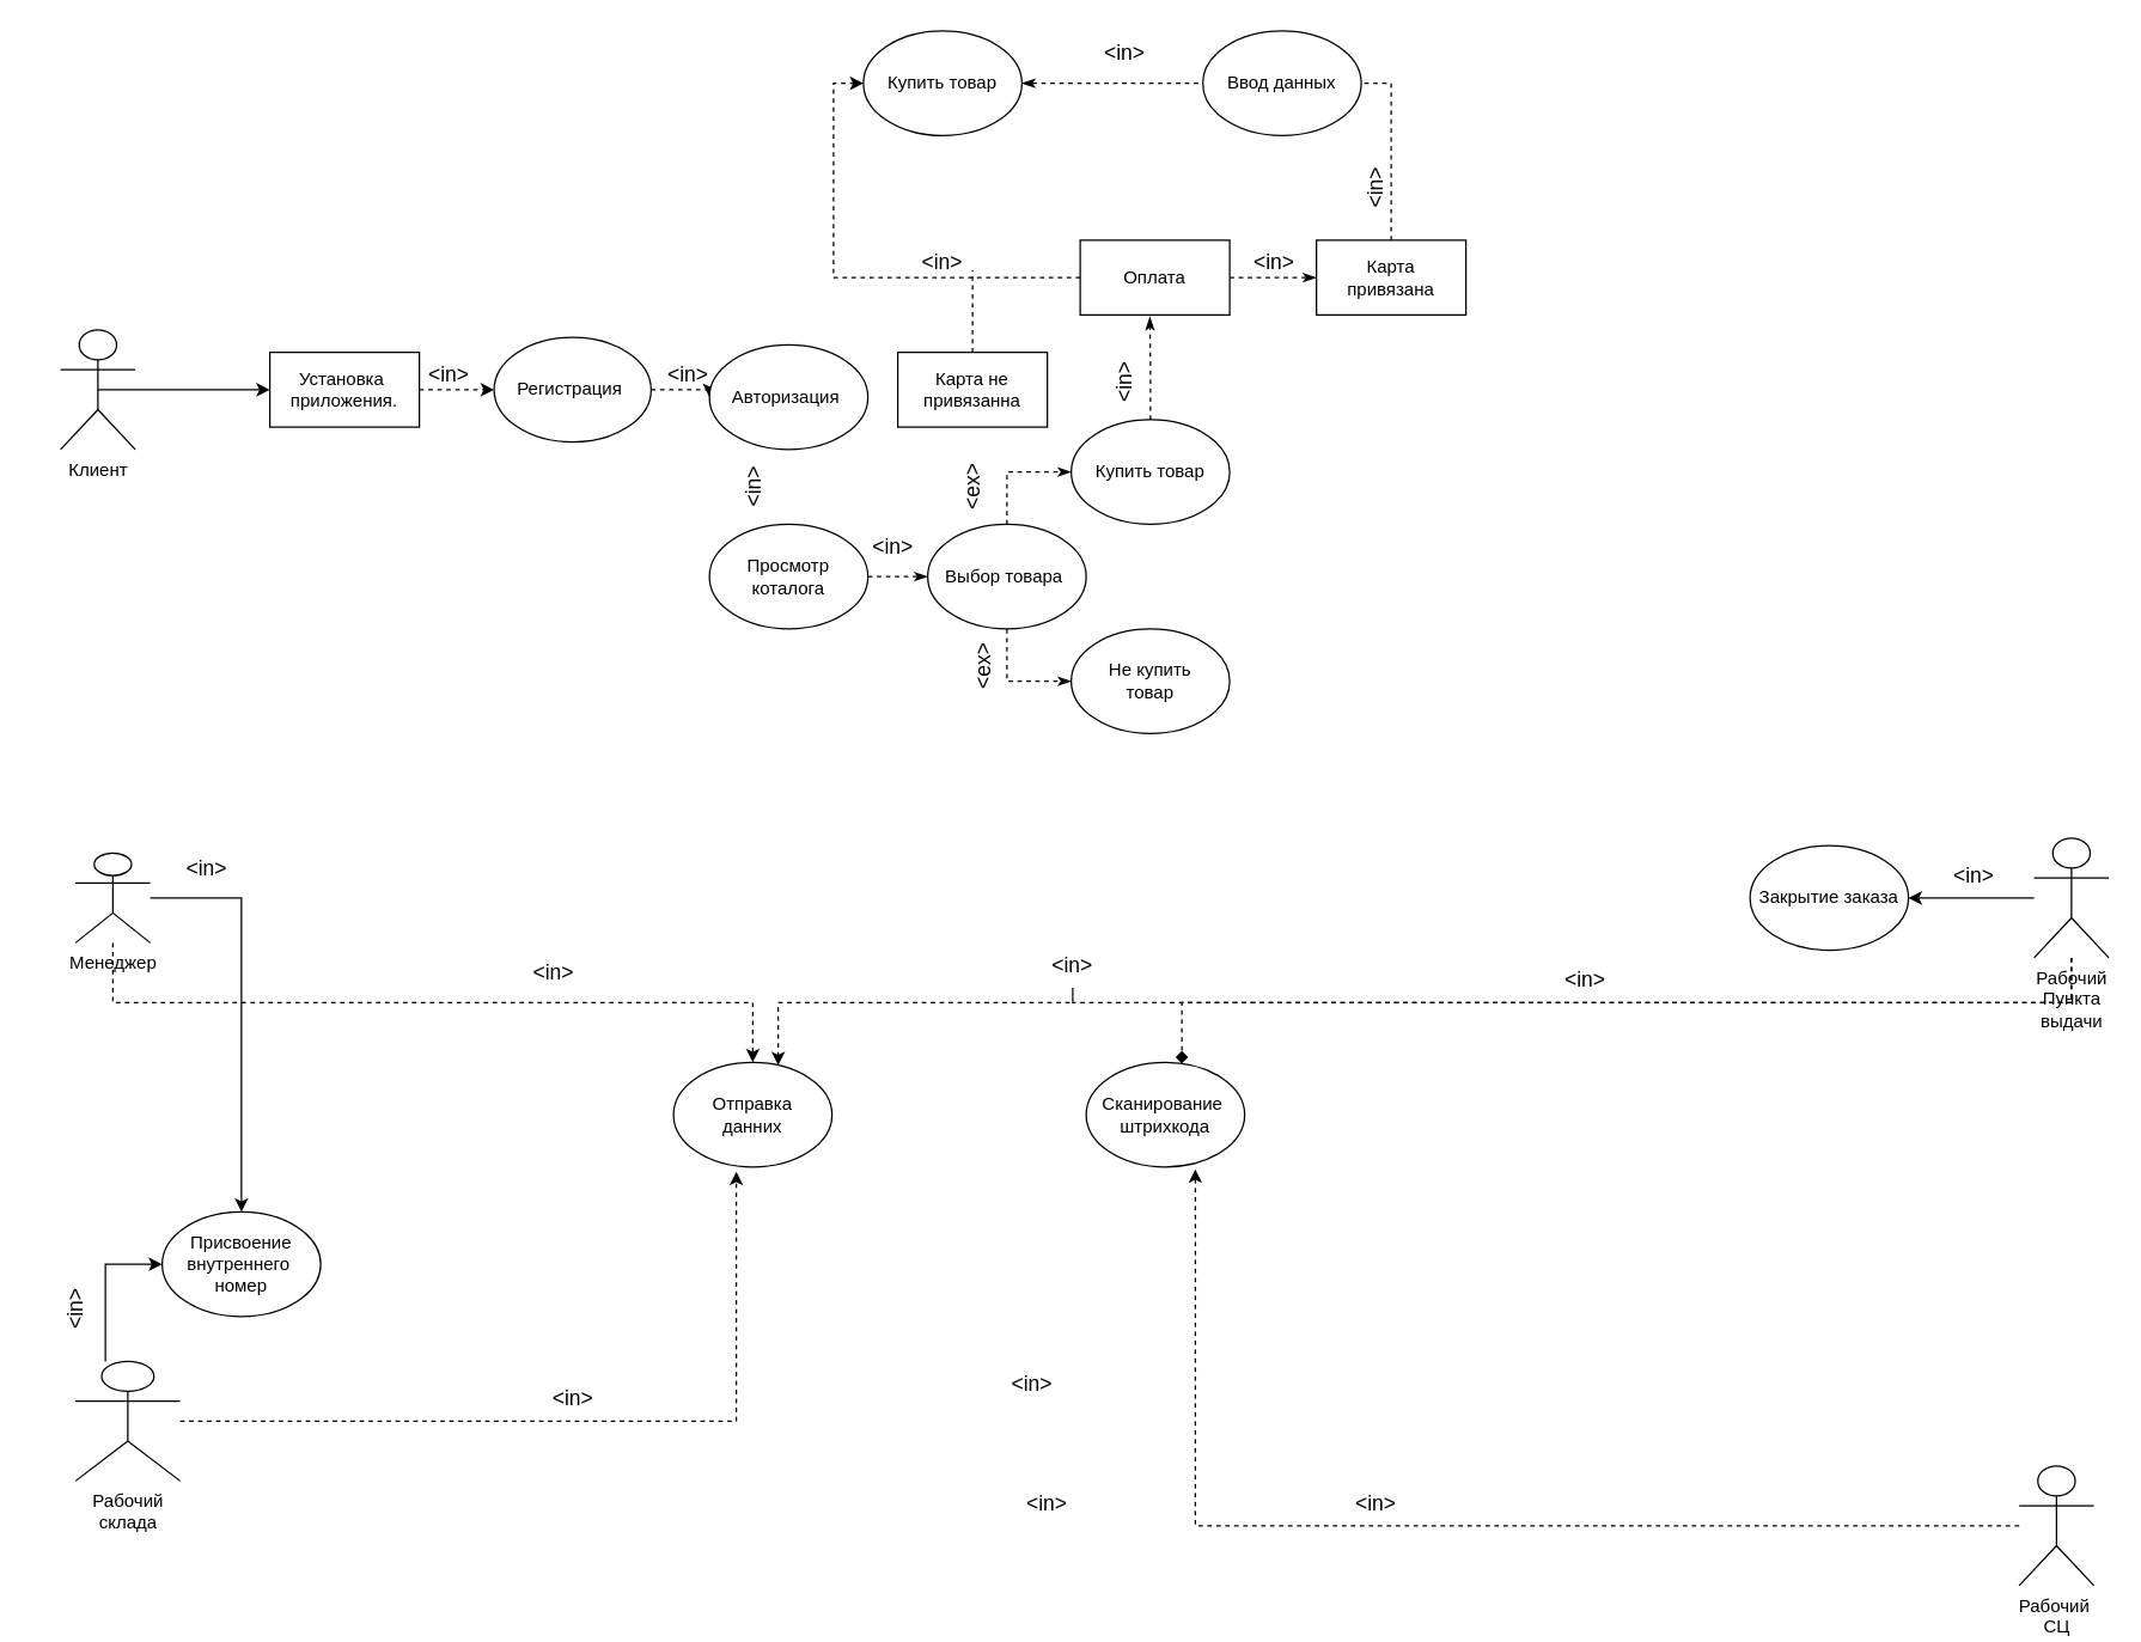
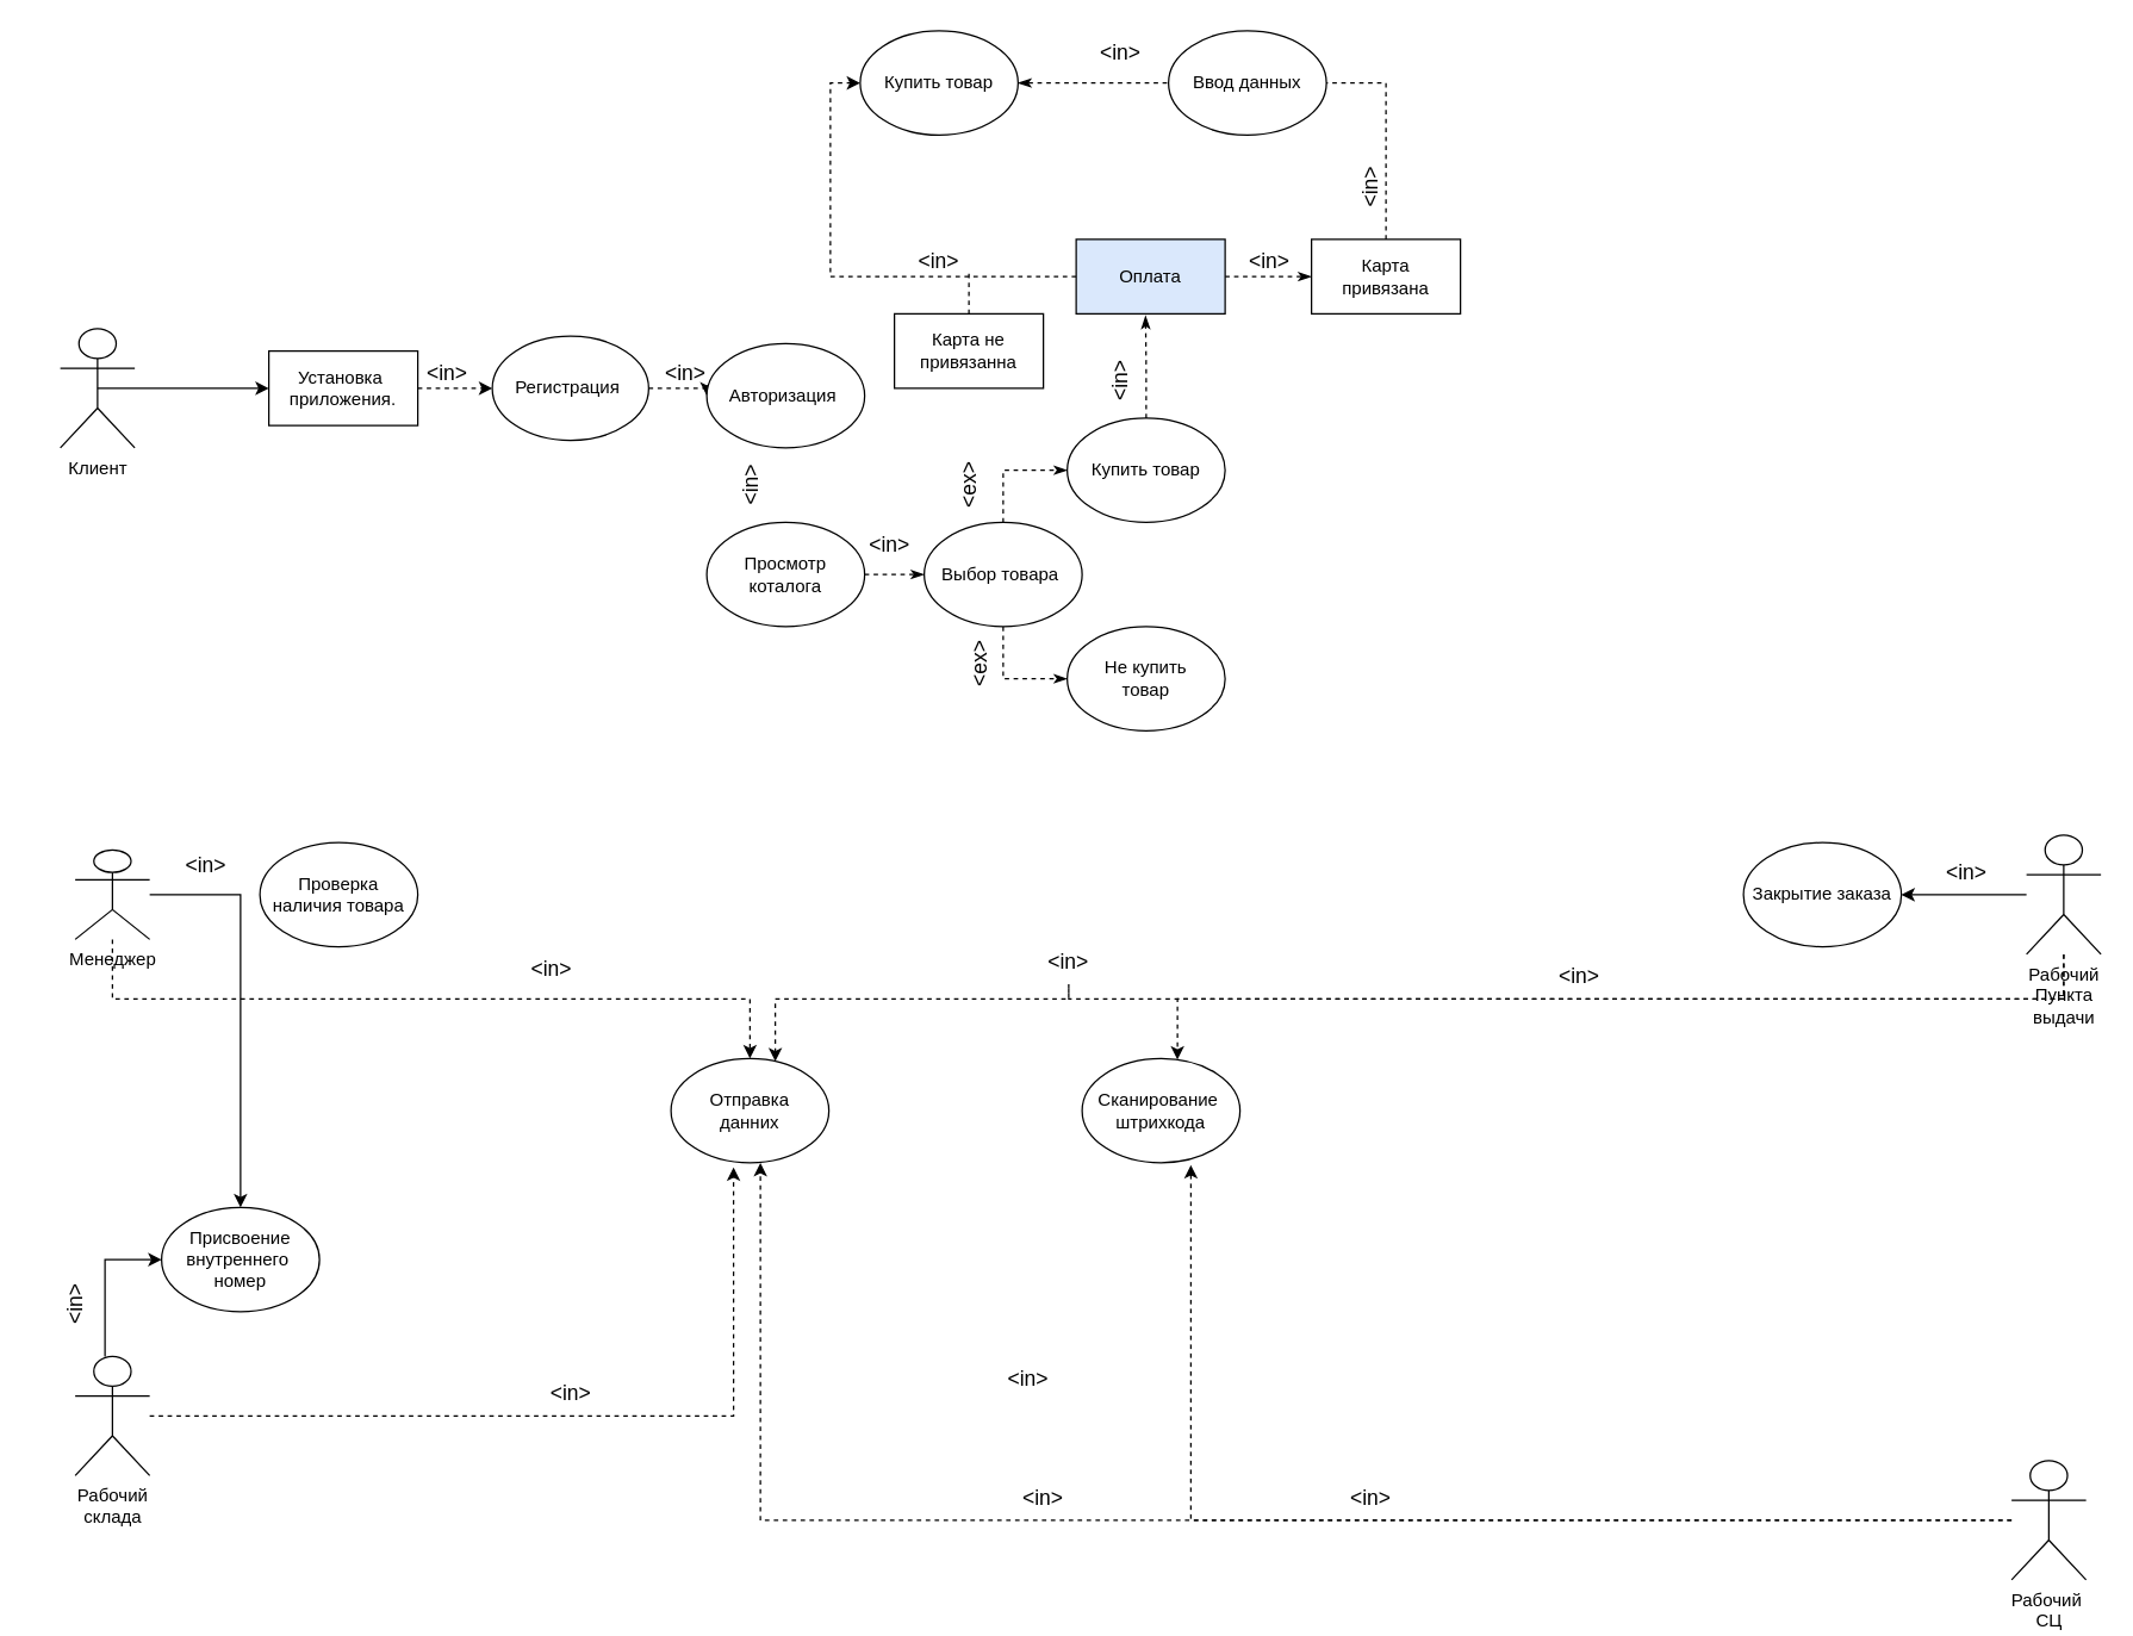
- <mxCell id="52" value="Ввод данных" style="ellipse;whiteSpace=wrap;html=1;" vertex="1" parent="1"><mxGeometry x="804" y="20" width="106" height="70" as="geometry" /></mxCell>
+ <mxCell id="52" value="Ввод данных" style="ellipse;whiteSpace=wrap;html=1;" vertex="1" parent="1"><mxGeometry x="784" y="20" width="106" height="70" as="geometry" /></mxCell>
- <mxCell id="22" value="Оплата" style="rounded=0;whiteSpace=wrap;html=1;" vertex="1" parent="1"><mxGeometry x="722" y="160" width="100" height="50" as="geometry" /></mxCell>
+ <mxCell id="22" value="Оплата" style="rounded=0;whiteSpace=wrap;html=1;fillColor=#dae8fc;" vertex="1" parent="1"><mxGeometry x="722" y="160" width="100" height="50" as="geometry" /></mxCell>
- <mxCell id="26" value="Карта не&lt;br&gt;привязанна" style="rounded=0;whiteSpace=wrap;html=1;" vertex="1" parent="1"><mxGeometry x="600" y="235" width="100" height="50" as="geometry" /></mxCell>
+ <mxCell id="26" value="Карта не&lt;br&gt;привязанна" style="rounded=0;whiteSpace=wrap;html=1;" vertex="1" parent="1"><mxGeometry x="600" y="210" width="100" height="50" as="geometry" /></mxCell>
+ <mxCell id="44" value="Проверка&lt;br&gt;наличия товара" style="ellipse;whiteSpace=wrap;html=1;" vertex="1" parent="1"><mxGeometry x="174" y="565" width="106" height="70" as="geometry" /></mxCell>
- <mxCell id="33" style="edgeStyle=orthogonalEdgeStyle;rounded=0;orthogonalLoop=1;jettySize=auto;html=1;dashed=1;endArrow=diamond;" edge="1" parent="1" source="34" target="42"><mxGeometry relative="1" as="geometry"><Array as="points"><mxPoint x="1385" y="670" /><mxPoint x="790" y="670" /></Array></mxGeometry></mxCell>
+ <mxCell id="33" style="edgeStyle=orthogonalEdgeStyle;rounded=0;orthogonalLoop=1;jettySize=auto;html=1;dashed=1;" edge="1" parent="1" source="34" target="42"><mxGeometry relative="1" as="geometry"><Array as="points"><mxPoint x="1385" y="670" /><mxPoint x="790" y="670" /></Array></mxGeometry></mxCell>
- <mxCell id="40" value="Рабочий&lt;br&gt;склада" style="shape=umlActor;verticalLabelPosition=bottom;verticalAlign=top;html=1;outlineConnect=0;" vertex="1" parent="1"><mxGeometry x="50" y="910" width="70" height="80" as="geometry" /></mxCell>
+ <mxCell id="40" value="Рабочий&lt;br&gt;склада" style="shape=umlActor;verticalLabelPosition=bottom;verticalAlign=top;html=1;outlineConnect=0;" vertex="1" parent="1"><mxGeometry x="50" y="910" width="50" height="80" as="geometry" /></mxCell>
+ <mxCell id="36" style="edgeStyle=orthogonalEdgeStyle;rounded=0;orthogonalLoop=1;jettySize=auto;html=1;entryX=0.566;entryY=1;entryDx=0;entryDy=0;entryPerimeter=0;dashed=1;" edge="1" parent="1" source="37" target="41"><mxGeometry relative="1" as="geometry" /></mxCell>
